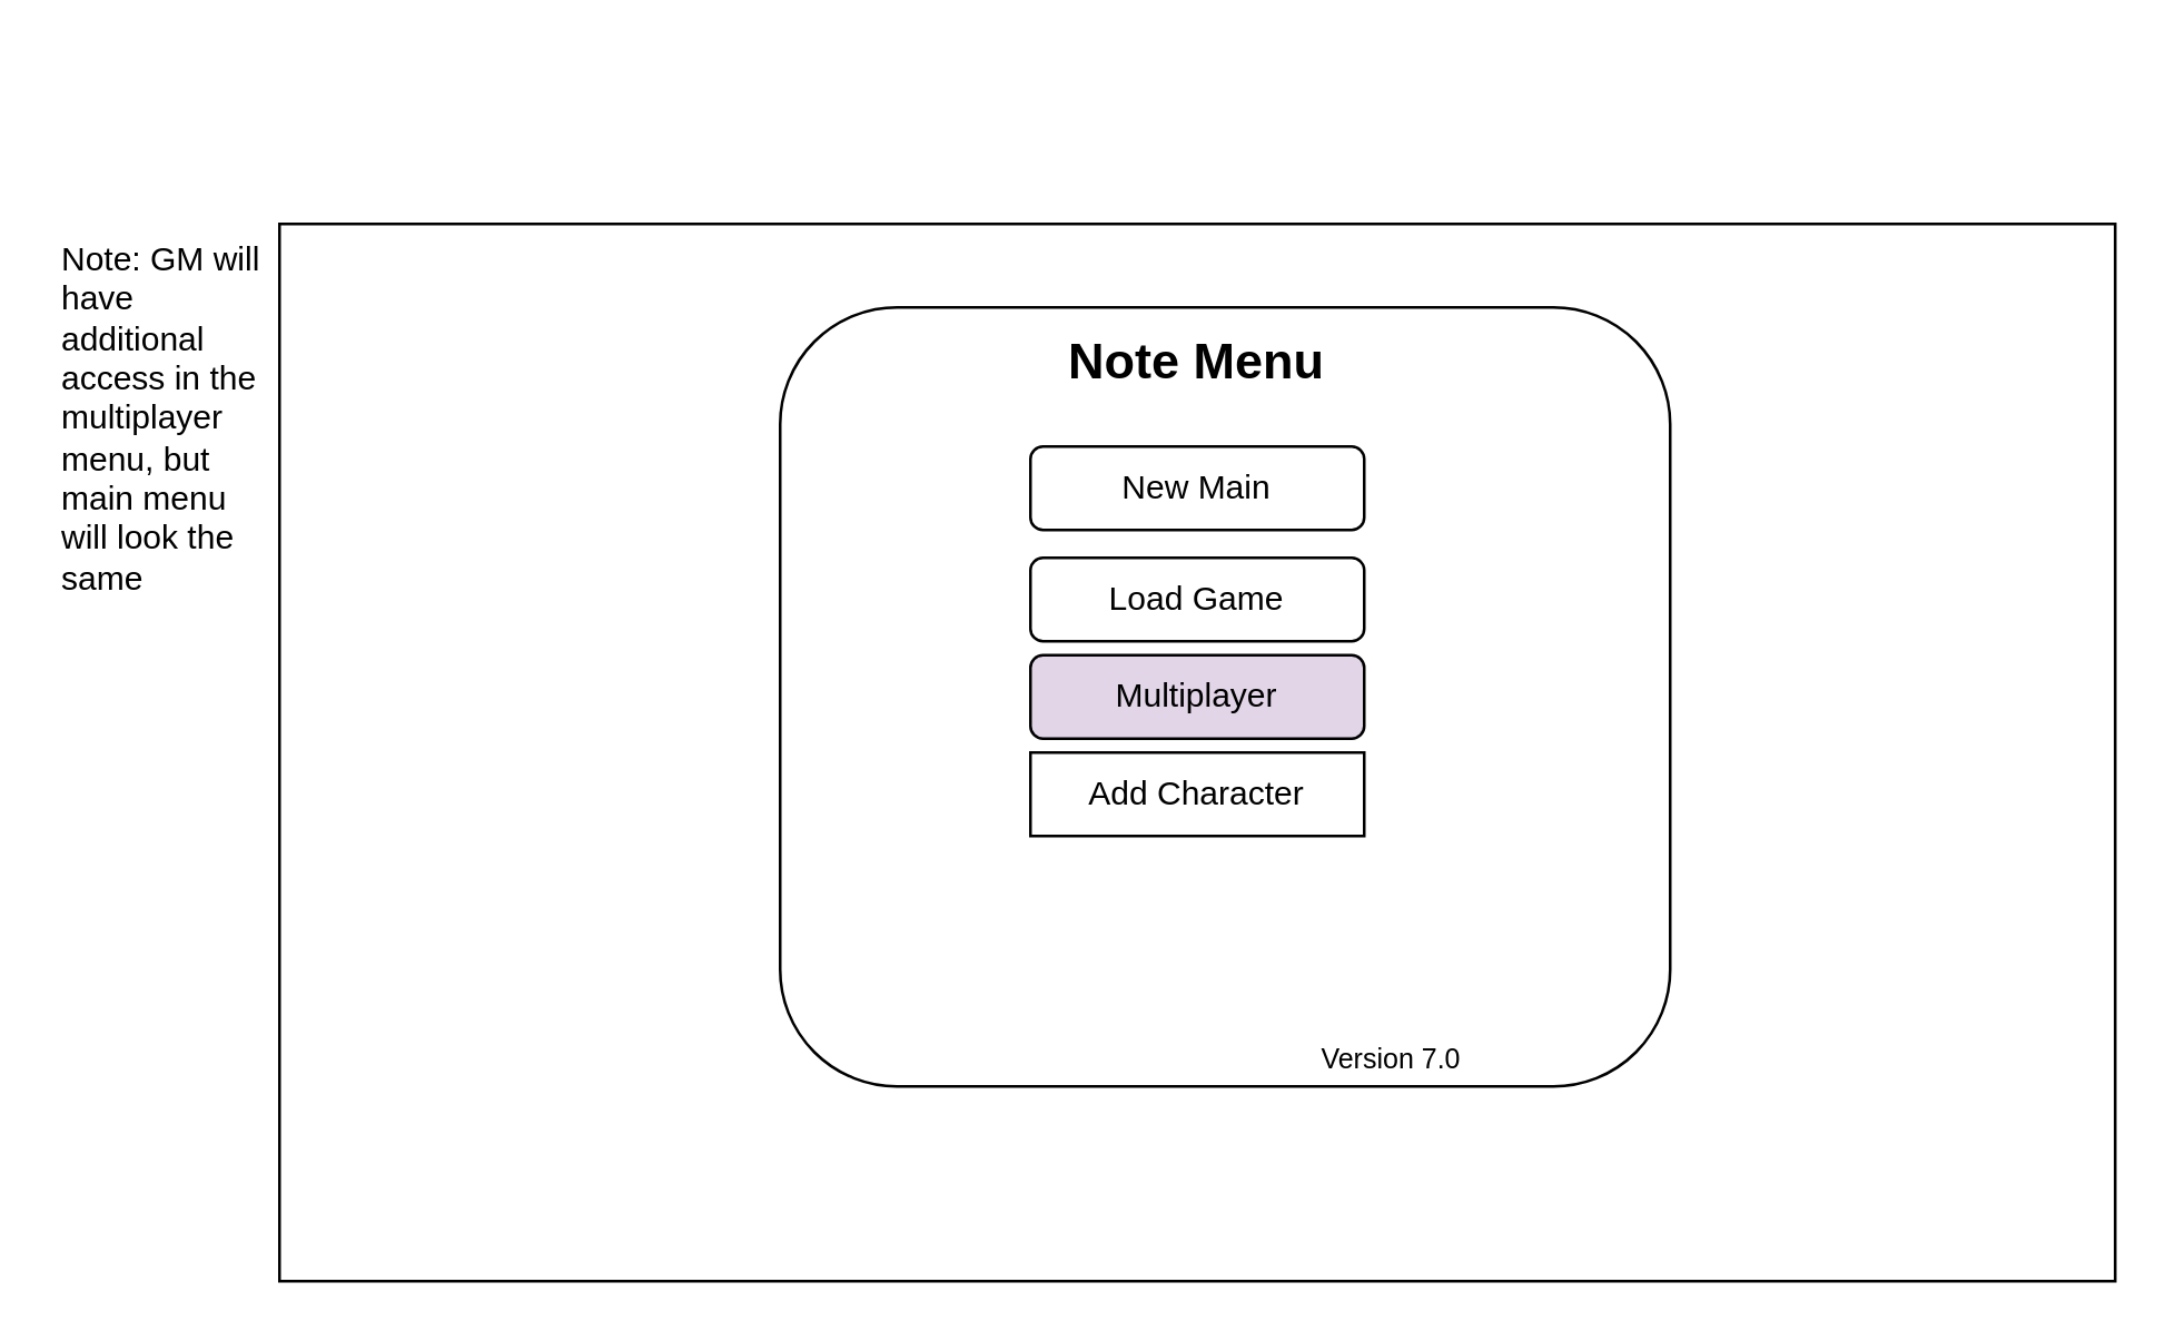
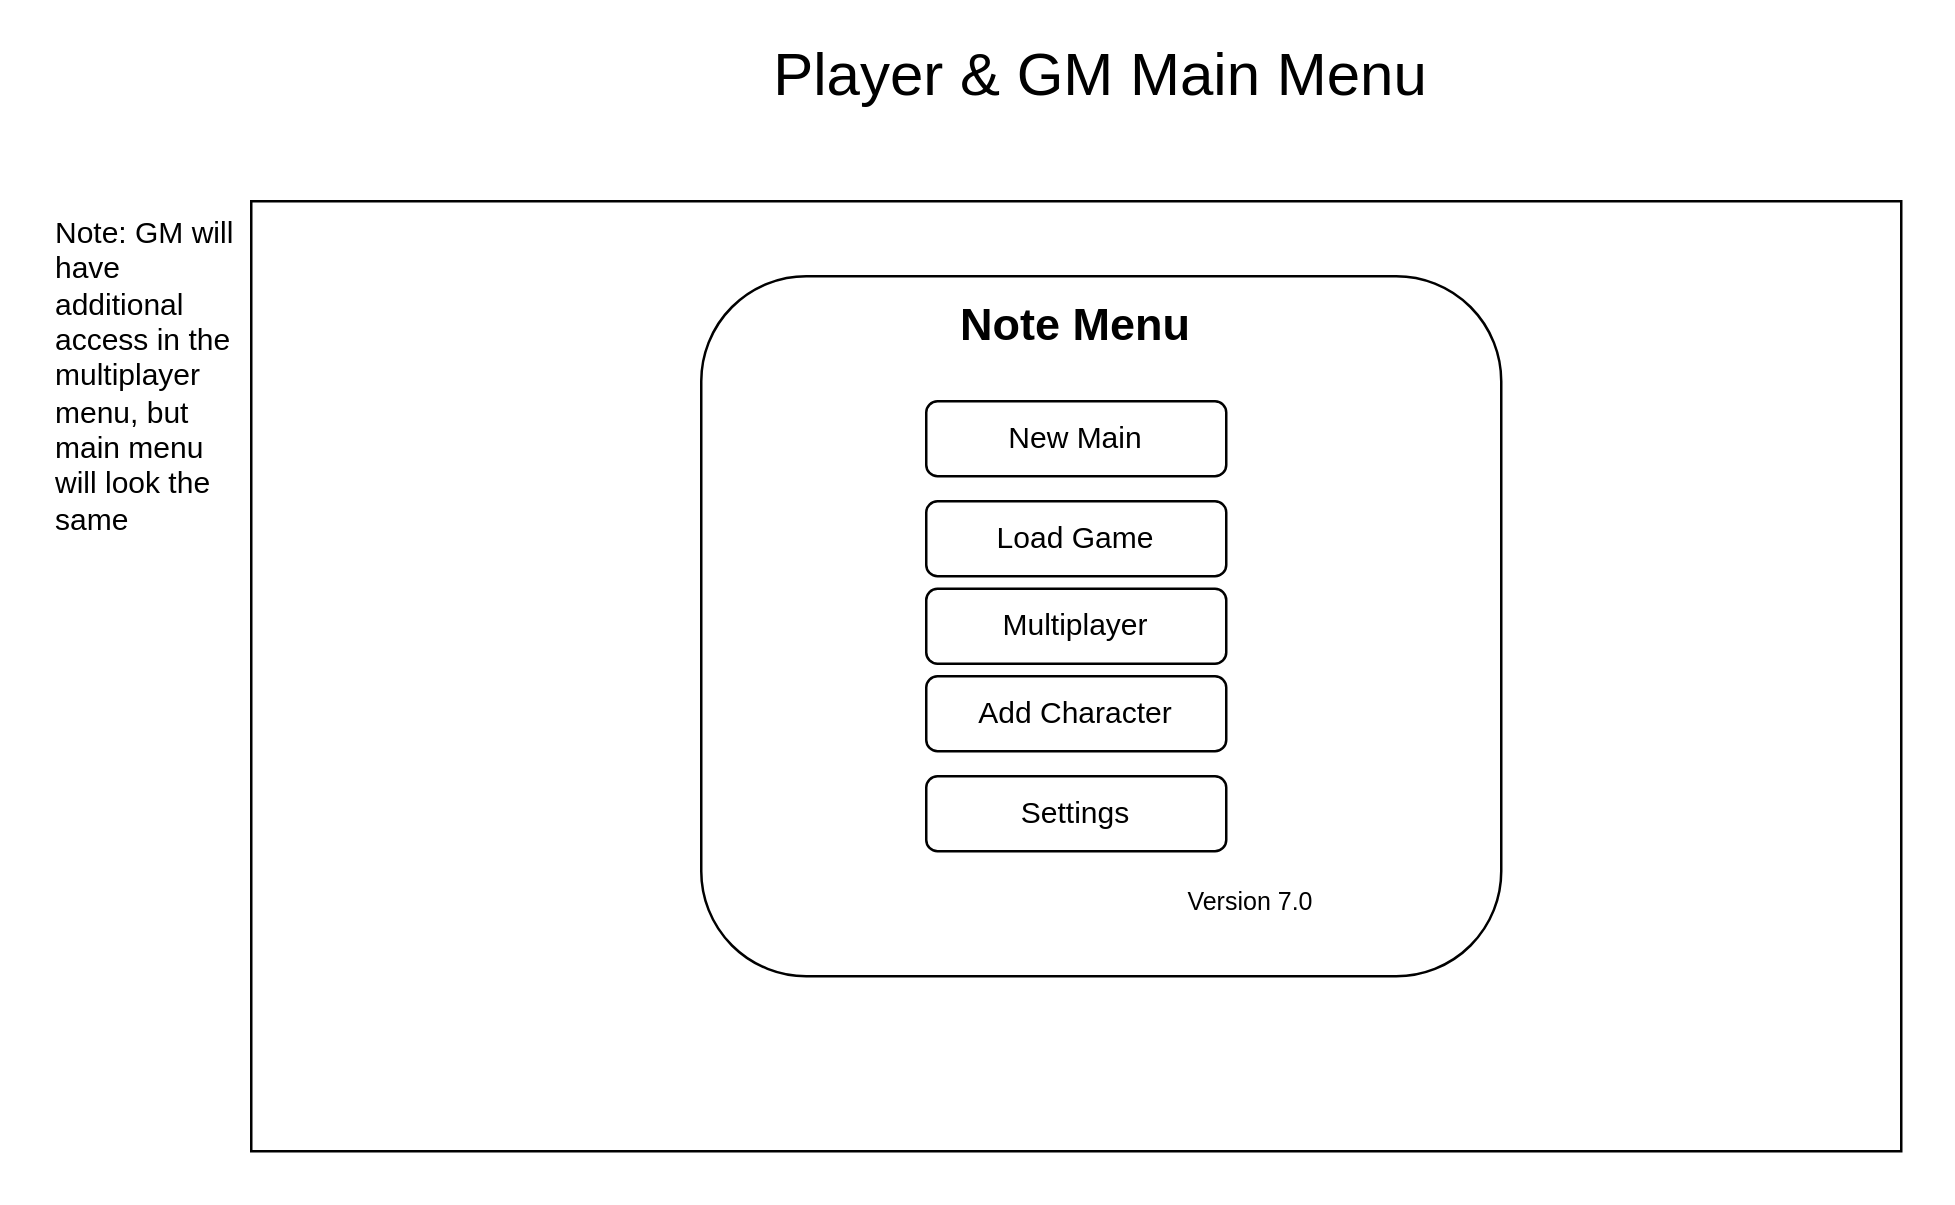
+ <mxCell id="2" value="&lt;font style=&quot;font-size: 24px&quot;&gt;Player &amp;amp; GM Main Menu&lt;/font&gt;" style="text;html=1;strokeColor=none;fillColor=none;align=center;verticalAlign=middle;whiteSpace=wrap;rounded=0;" vertex="1" parent="1"><mxGeometry x="260" y="20" width="360" height="20" as="geometry" /></mxCell>
- <mxCell id="8" value="Multiplayer" style="rounded=1;whiteSpace=wrap;html=1;fillColor=#e1d5e7;" vertex="1" parent="1"><mxGeometry x="370" y="235" width="120" height="30" as="geometry" /></mxCell>
+ <mxCell id="8" value="Multiplayer" style="rounded=1;whiteSpace=wrap;html=1;" vertex="1" parent="1"><mxGeometry x="370" y="235" width="120" height="30" as="geometry" /></mxCell>
- <mxCell id="9" value="Add Character" style="whiteSpace=wrap;html=1;rounded=0;" vertex="1" parent="1"><mxGeometry x="370" y="270" width="120" height="30" as="geometry" /></mxCell>
+ <mxCell id="9" value="Add Character" style="rounded=1;whiteSpace=wrap;html=1;" vertex="1" parent="1"><mxGeometry x="370" y="270" width="120" height="30" as="geometry" /></mxCell>
+ <mxCell id="7" value="Settings" style="rounded=1;whiteSpace=wrap;html=1;" vertex="1" parent="1"><mxGeometry x="370" y="310" width="120" height="30" as="geometry" /></mxCell>
- <mxCell id="11" value="&lt;font style=&quot;font-size: 10px&quot;&gt;Version 7.0&lt;/font&gt;" style="text;html=1;strokeColor=none;fillColor=none;align=center;verticalAlign=middle;whiteSpace=wrap;rounded=0;" vertex="1" parent="1"><mxGeometry x="460" y="370" width="80" height="20" as="geometry" /></mxCell>
+ <mxCell id="11" value="&lt;font style=&quot;font-size: 10px&quot;&gt;Version 7.0&lt;/font&gt;" style="text;html=1;strokeColor=none;fillColor=none;align=center;verticalAlign=middle;whiteSpace=wrap;rounded=0;" vertex="1" parent="1"><mxGeometry x="460" y="350" width="80" height="20" as="geometry" /></mxCell>
